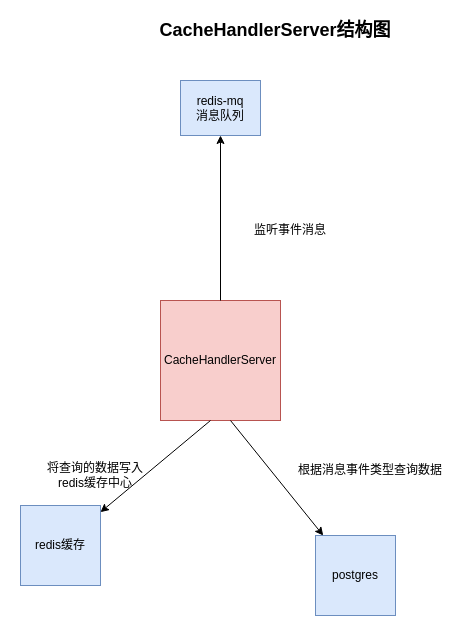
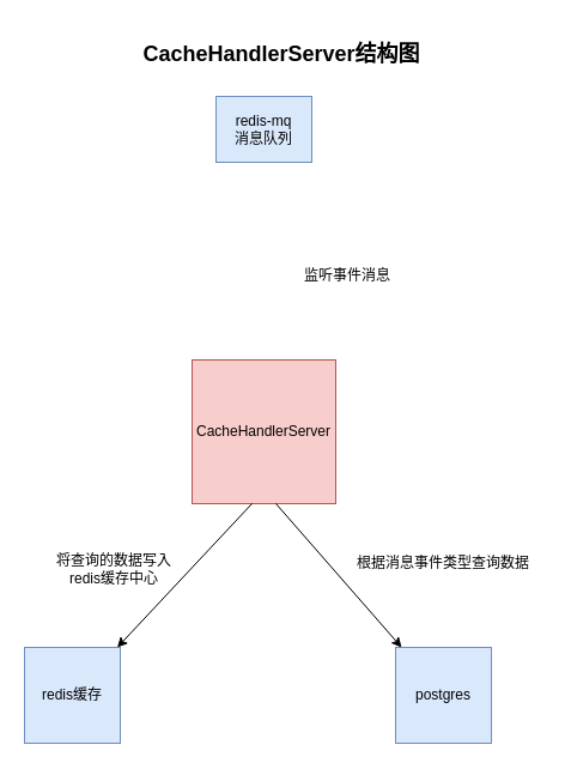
- <mxCell id="12" value="&lt;b&gt;&lt;font style=&quot;font-size: 18px;&quot;&gt;CacheHandlerServer结构图&lt;/font&gt;&lt;/b&gt;" style="text;html=1;strokeColor=none;fillColor=none;align=center;verticalAlign=middle;whiteSpace=wrap;rounded=0;" vertex="1" parent="1"><mxGeometry x="140" y="5" width="270" height="50" as="geometry" /></mxCell>
+ <mxCell id="12" value="&lt;b&gt;&lt;font style=&quot;font-size: 18px;&quot;&gt;CacheHandlerServer结构图&lt;/font&gt;&lt;/b&gt;" style="text;html=1;strokeColor=none;fillColor=none;align=center;verticalAlign=middle;whiteSpace=wrap;rounded=0;" vertex="1" parent="1"><mxGeometry x="100" y="20" width="270" height="50" as="geometry" /></mxCell>
- <mxCell id="6" value="" style="endArrow=classic;html=1;rounded=0;exitX=0.5;exitY=0;exitDx=0;exitDy=0;exitPerimeter=0;fontStyle=0" edge="1" parent="1" source="5" target="4"><mxGeometry width="50" height="50" relative="1" as="geometry"><mxPoint x="220" y="280" as="sourcePoint" /><mxPoint x="270" y="230" as="targetPoint" /></mxGeometry></mxCell>
- <mxCell id="2" value="&lt;span&gt;redis缓存&lt;/span&gt;" style="whiteSpace=wrap;html=1;aspect=fixed;fillColor=#dae8fc;strokeColor=#6c8ebf;fontStyle=0" vertex="1" parent="1"><mxGeometry x="20" y="505" width="80" height="80" as="geometry" /></mxCell>
+ <mxCell id="2" value="&lt;span&gt;redis缓存&lt;/span&gt;" style="whiteSpace=wrap;html=1;aspect=fixed;fillColor=#dae8fc;strokeColor=#6c8ebf;fontStyle=0" vertex="1" parent="1"><mxGeometry x="20" y="540" width="80" height="80" as="geometry" /></mxCell>
- <mxCell id="3" value="&lt;span&gt;postgres&lt;/span&gt;" style="whiteSpace=wrap;html=1;aspect=fixed;fillColor=#dae8fc;strokeColor=#6c8ebf;fontStyle=0" vertex="1" parent="1"><mxGeometry x="315" y="535" width="80" height="80" as="geometry" /></mxCell>
+ <mxCell id="3" value="&lt;span&gt;postgres&lt;/span&gt;" style="whiteSpace=wrap;html=1;aspect=fixed;fillColor=#dae8fc;strokeColor=#6c8ebf;fontStyle=0" vertex="1" parent="1"><mxGeometry x="330" y="540" width="80" height="80" as="geometry" /></mxCell>
